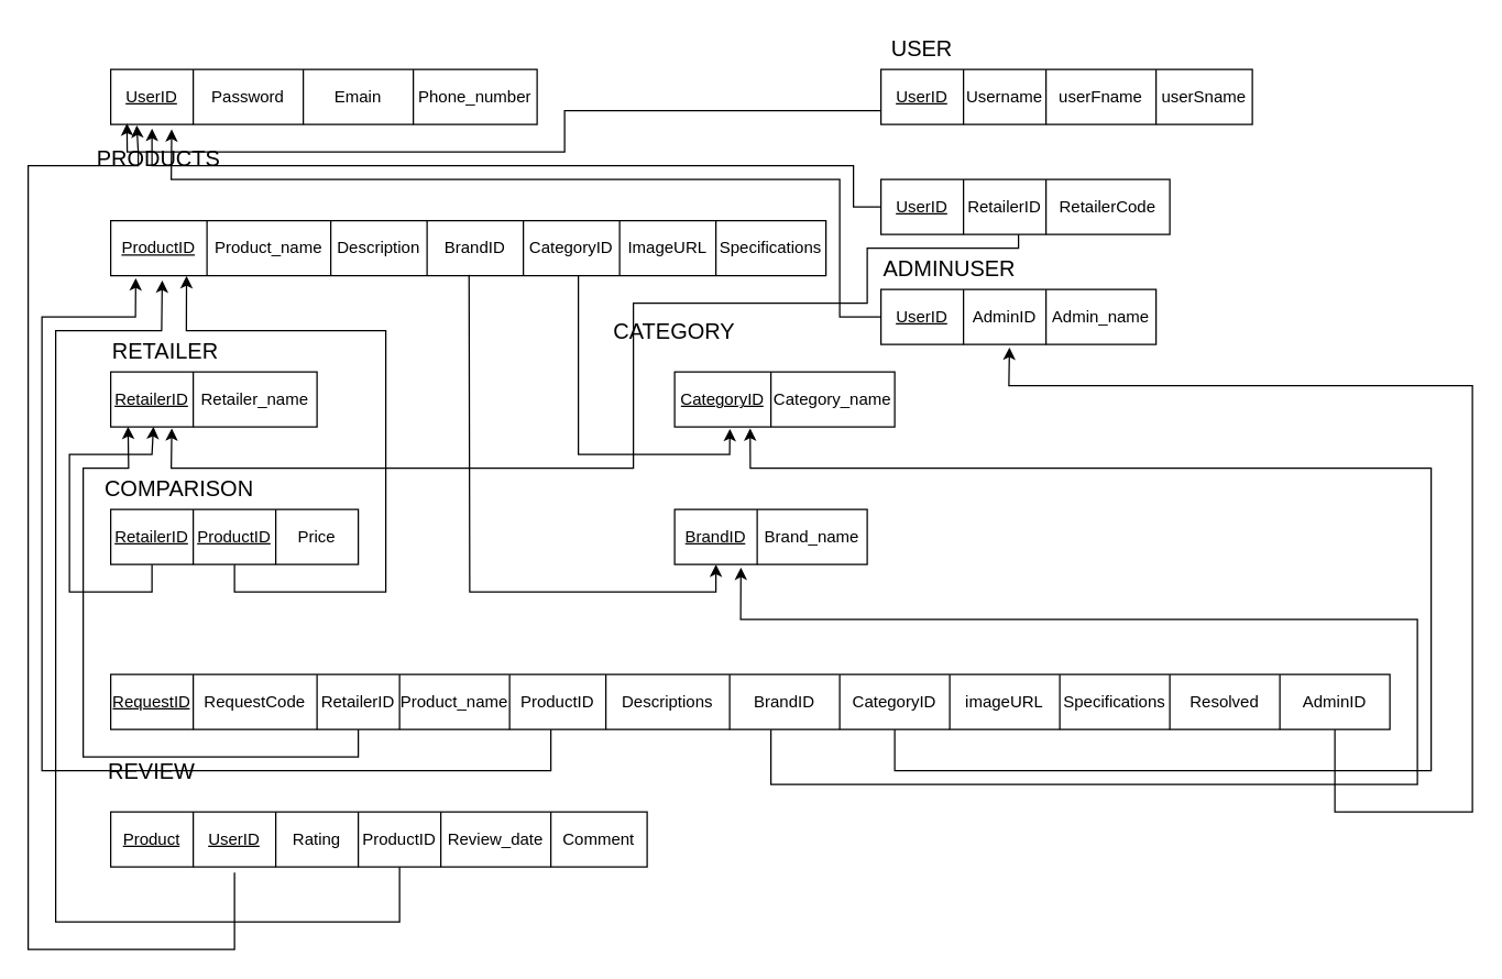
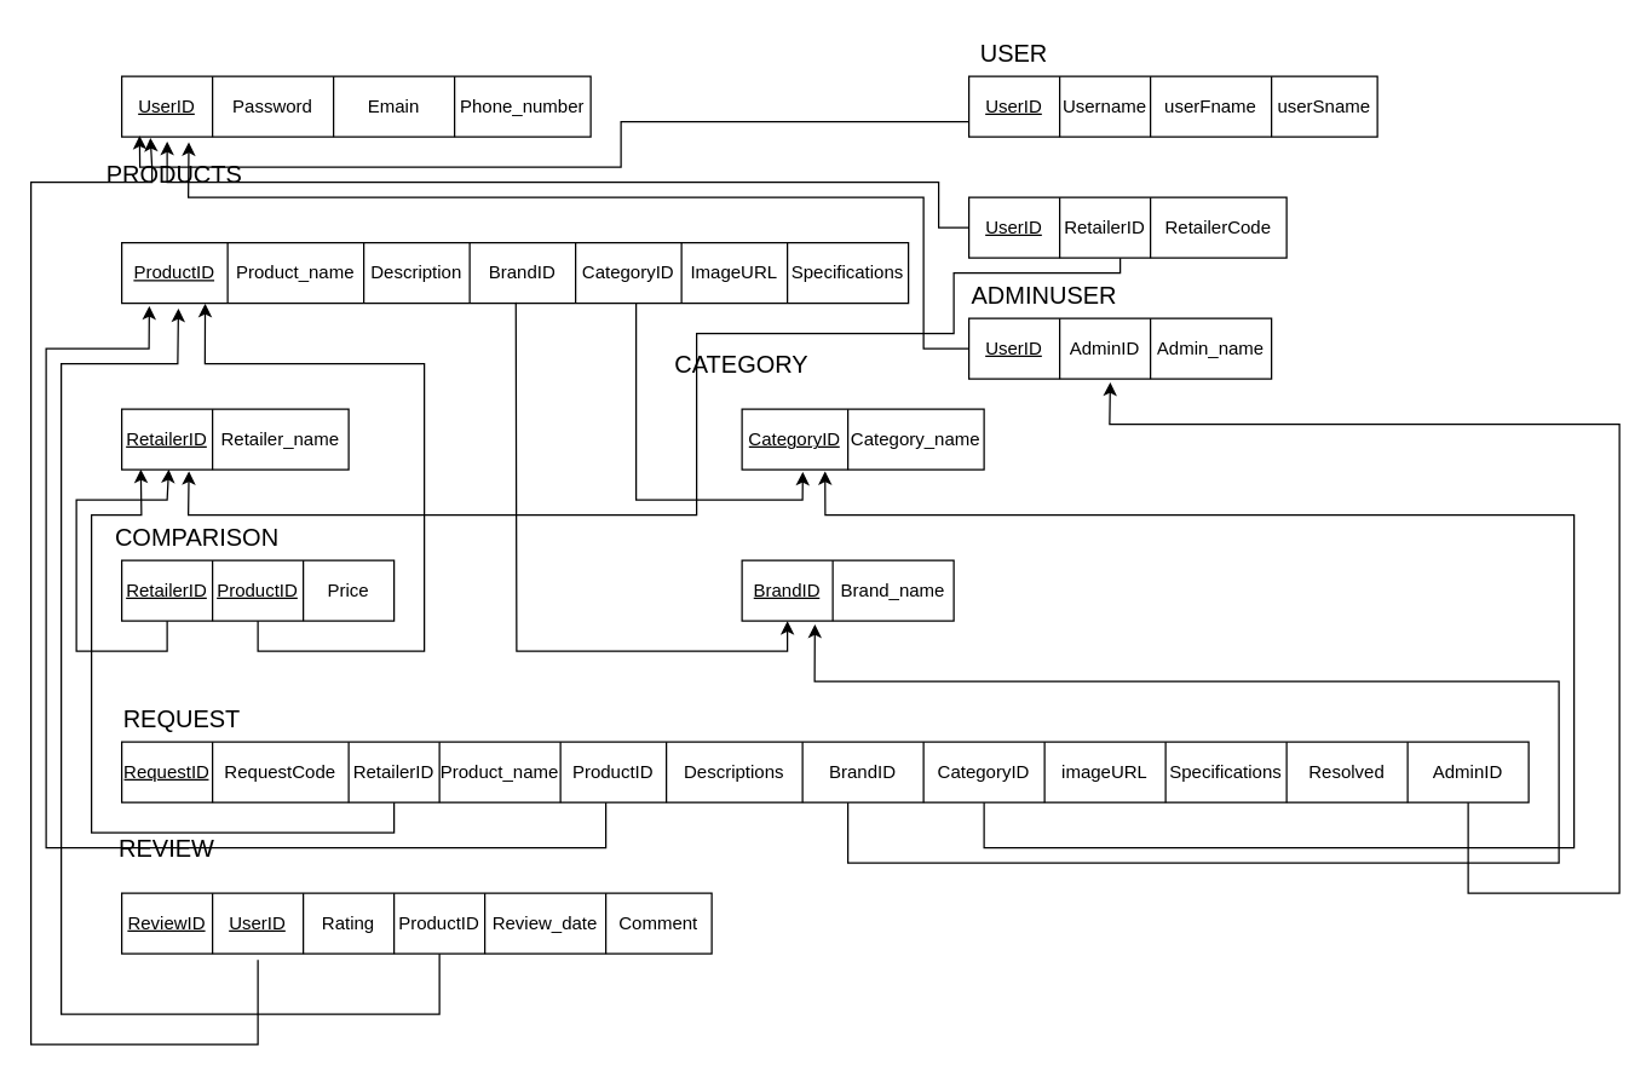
- <mxCell id="21" value="&lt;font size=&quot;3&quot;&gt;RETAILER&lt;/font&gt;" style="text;html=1;align=center;verticalAlign=middle;whiteSpace=wrap;rounded=0;" parent="1" vertex="1"><mxGeometry x="90" y="240" width="60" height="30" as="geometry" /></mxCell>
+ <mxCell id="67" value="&lt;font size=&quot;3&quot;&gt;REQUEST&lt;/font&gt;" style="text;html=1;align=center;verticalAlign=middle;whiteSpace=wrap;rounded=0;" parent="1" vertex="1"><mxGeometry x="90" y="460" width="60" height="30" as="geometry" /></mxCell>
- <mxCell id="35" value="&lt;u&gt;Product&lt;/u&gt;" style="shape=partialRectangle;html=1;whiteSpace=wrap;connectable=0;strokeColor=inherit;overflow=hidden;fillColor=none;top=0;left=0;bottom=0;right=0;pointerEvents=1;" parent="34" vertex="1"><mxGeometry width="60" height="40" as="geometry"><mxRectangle width="60" height="40" as="alternateBounds" /></mxGeometry></mxCell>
+ <mxCell id="35" value="&lt;u&gt;ReviewID&lt;/u&gt;" style="shape=partialRectangle;html=1;whiteSpace=wrap;connectable=0;strokeColor=inherit;overflow=hidden;fillColor=none;top=0;left=0;bottom=0;right=0;pointerEvents=1;" parent="34" vertex="1"><mxGeometry width="60" height="40" as="geometry"><mxRectangle width="60" height="40" as="alternateBounds" /></mxGeometry></mxCell>
